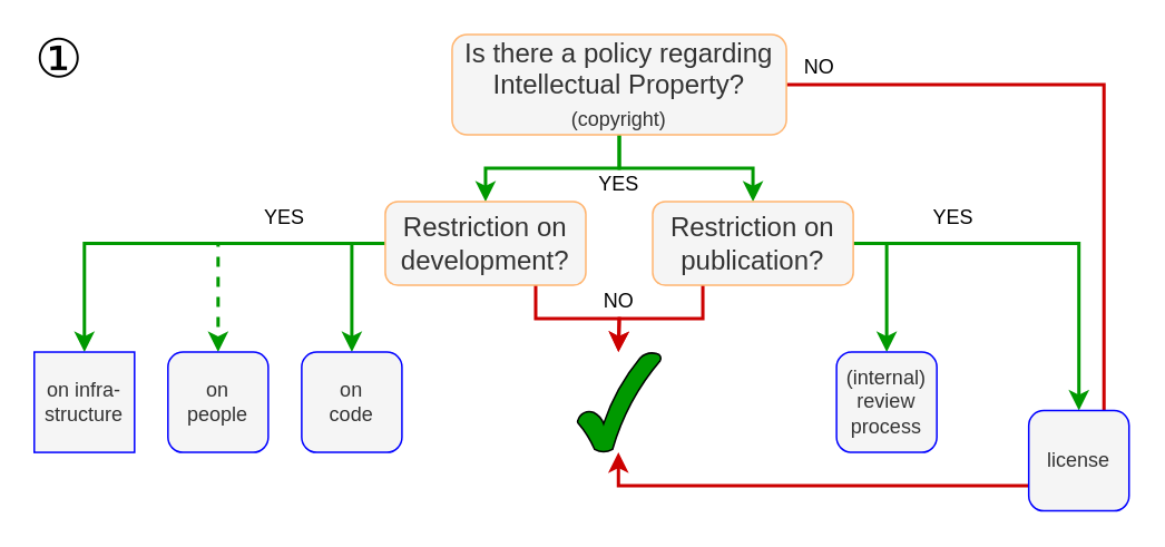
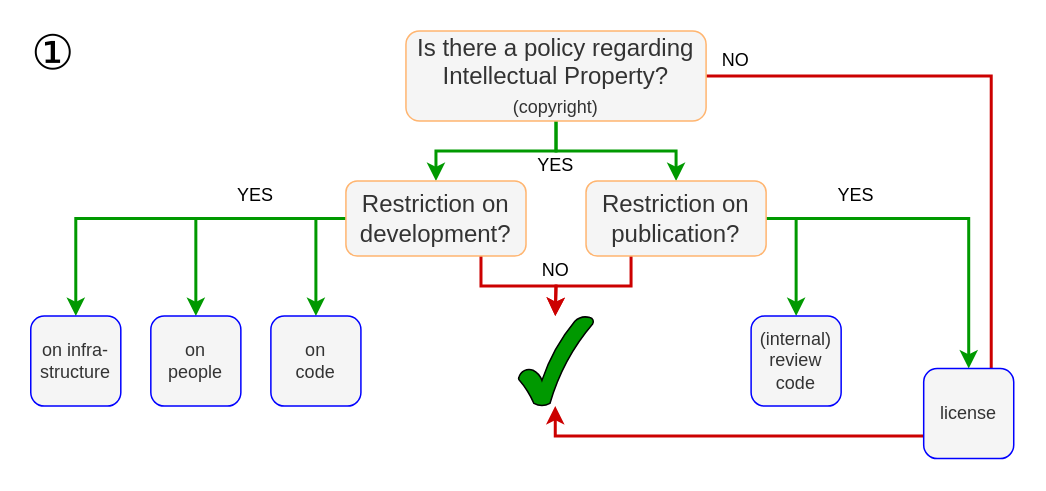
- <mxCell id="7" style="edgeStyle=orthogonalEdgeStyle;rounded=0;orthogonalLoop=1;jettySize=auto;html=1;entryX=0.5;entryY=0;entryDx=0;entryDy=0;strokeWidth=2;strokeColor=#009900;dashed=1;" parent="1" source="10" target="17" edge="1"><mxGeometry relative="1" as="geometry" /></mxCell>
+ <mxCell id="7" style="edgeStyle=orthogonalEdgeStyle;rounded=0;orthogonalLoop=1;jettySize=auto;html=1;entryX=0.5;entryY=0;entryDx=0;entryDy=0;strokeWidth=2;strokeColor=#009900;" parent="1" source="10" target="17" edge="1"><mxGeometry relative="1" as="geometry" /></mxCell>
- <mxCell id="16" value="&lt;div&gt;on infra-&lt;/div&gt;&lt;div&gt;structure&lt;/div&gt;" style="whiteSpace=wrap;html=1;fillColor=#f5f5f5;strokeColor=#0000FF;fontColor=#333333;rounded=0;" parent="1" vertex="1"><mxGeometry x="20" y="210" width="60" height="60" as="geometry" /></mxCell>
+ <mxCell id="16" value="&lt;div&gt;on infra-&lt;/div&gt;&lt;div&gt;structure&lt;/div&gt;" style="rounded=1;whiteSpace=wrap;html=1;fillColor=#f5f5f5;strokeColor=#0000FF;fontColor=#333333;" parent="1" vertex="1"><mxGeometry x="20" y="210" width="60" height="60" as="geometry" /></mxCell>
- <mxCell id="19" value="&lt;div&gt;(internal)&lt;br&gt;&lt;/div&gt;&lt;div&gt;review process&lt;/div&gt;" style="rounded=1;whiteSpace=wrap;html=1;fillColor=#f5f5f5;strokeColor=#0000FF;fontColor=#333333;" parent="1" vertex="1"><mxGeometry x="500" y="210" width="60" height="60" as="geometry" /></mxCell>
+ <mxCell id="19" value="&lt;div&gt;(internal)&lt;br&gt;&lt;/div&gt;&lt;div&gt;review code&lt;/div&gt;" style="rounded=1;whiteSpace=wrap;html=1;fillColor=#f5f5f5;strokeColor=#0000FF;fontColor=#333333;" parent="1" vertex="1"><mxGeometry x="500" y="210" width="60" height="60" as="geometry" /></mxCell>
